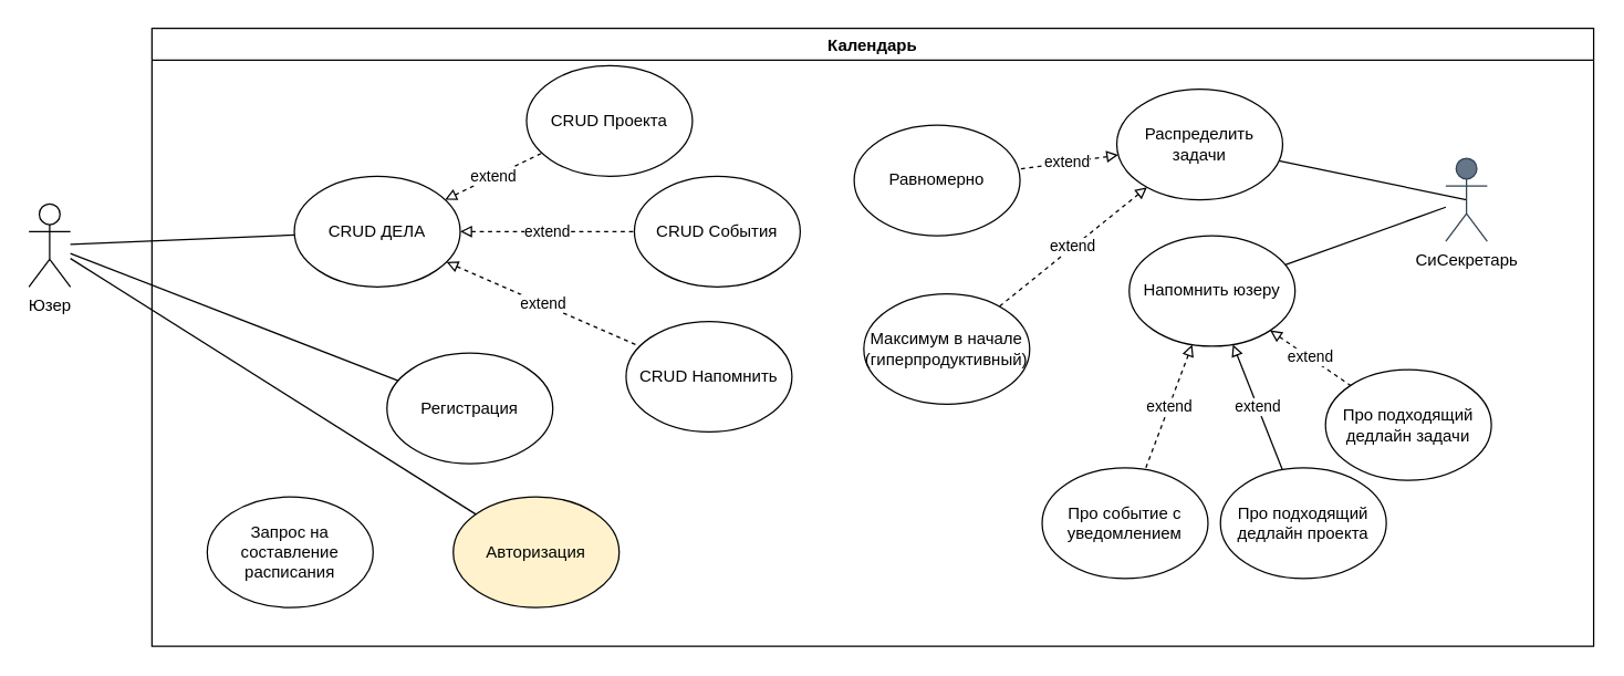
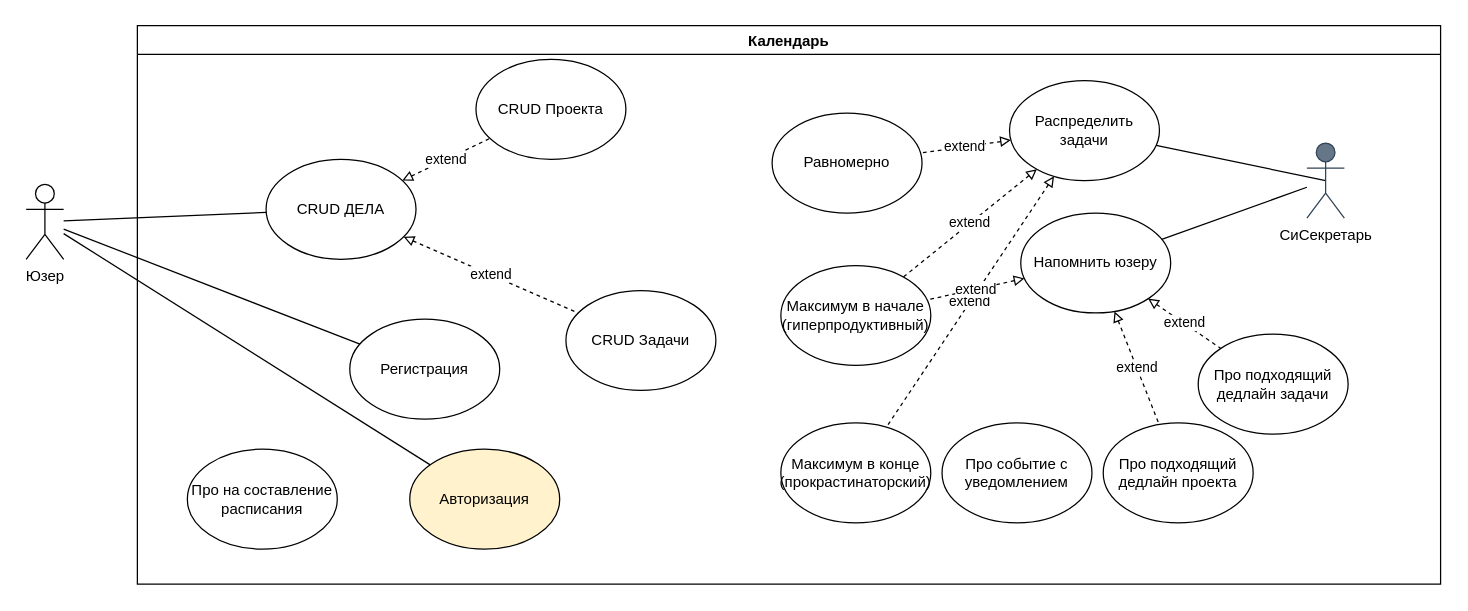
- <mxCell id="19" value="extend" style="rounded=0;orthogonalLoop=1;jettySize=auto;html=1;fontColor=#000000;endArrow=none;endFill=0;startArrow=block;startFill=0;dashed=1;" parent="4" source="10" target="7" edge="1"><mxGeometry relative="1" as="geometry"><mxPoint x="386.004" y="310.999" as="sourcePoint" /><mxPoint x="301.167" y="339.999" as="targetPoint" /></mxGeometry></mxCell>
- <mxCell id="7" value="CRUD События" style="ellipse;whiteSpace=wrap;html=1;" parent="4" vertex="1"><mxGeometry x="349" y="107" width="120" height="80" as="geometry" /></mxCell>
+ <mxCell id="16" value="extend" style="rounded=0;orthogonalLoop=1;jettySize=auto;html=1;fontColor=#000000;endArrow=none;endFill=0;startArrow=block;startFill=0;dashed=1;" parent="4" source="14" target="15" edge="1"><mxGeometry relative="1" as="geometry"><mxPoint x="911.965" y="258.0" as="sourcePoint" /></mxGeometry></mxCell>
- <mxCell id="8" value="&lt;div&gt;CRUD Напомнить&lt;/div&gt;" style="ellipse;whiteSpace=wrap;html=1;" parent="4" vertex="1"><mxGeometry x="343" y="212" width="120" height="80" as="geometry" /></mxCell>
+ <mxCell id="8" value="&lt;div&gt;CRUD Задачи&lt;/div&gt;" style="ellipse;whiteSpace=wrap;html=1;" parent="4" vertex="1"><mxGeometry x="343" y="212" width="120" height="80" as="geometry" /></mxCell>
- <mxCell id="23" value="extend" style="rounded=0;orthogonalLoop=1;jettySize=auto;html=1;fontColor=#000000;endArrow=none;endFill=0;startArrow=block;startFill=0;dashed=1;" parent="4" source="20" target="22" edge="1"><mxGeometry relative="1" as="geometry"><mxPoint x="859.474" y="243.999" as="sourcePoint" /></mxGeometry></mxCell>
+ <mxCell id="23" value="extend" style="rounded=0;orthogonalLoop=1;jettySize=auto;html=1;fontColor=#000000;endArrow=none;endFill=0;startArrow=block;startFill=0;dashed=1;" parent="4" source="20" target="12" edge="1"><mxGeometry relative="1" as="geometry"><mxPoint x="859.474" y="243.999" as="sourcePoint" /></mxGeometry></mxCell>
- <mxCell id="29" value="extend" style="rounded=0;orthogonalLoop=1;jettySize=auto;html=1;fontColor=#000000;endArrow=none;endFill=0;startArrow=block;startFill=0;dashed=0;" parent="4" source="20" target="28" edge="1"><mxGeometry relative="1" as="geometry"><mxPoint x="819.004" y="228.563" as="sourcePoint" /><mxPoint x="877.093" y="268.374" as="targetPoint" /></mxGeometry></mxCell>
+ <mxCell id="29" value="extend" style="rounded=0;orthogonalLoop=1;jettySize=auto;html=1;fontColor=#000000;endArrow=none;endFill=0;startArrow=block;startFill=0;dashed=1;" parent="4" source="20" target="28" edge="1"><mxGeometry relative="1" as="geometry"><mxPoint x="819.004" y="228.563" as="sourcePoint" /><mxPoint x="877.093" y="268.374" as="targetPoint" /></mxGeometry></mxCell>
+ <mxCell id="15" value="Максимум в конце (прокрастинаторский)" style="ellipse;whiteSpace=wrap;html=1;" parent="4" vertex="1"><mxGeometry x="515" y="318" width="120" height="80" as="geometry" /></mxCell>
- <mxCell id="27" value="Запрос на составление расписания" style="ellipse;whiteSpace=wrap;html=1;" parent="4" vertex="1"><mxGeometry x="40" y="339" width="120" height="80" as="geometry" /></mxCell>
+ <mxCell id="27" value="Про на составление расписания" style="ellipse;whiteSpace=wrap;html=1;" parent="4" vertex="1"><mxGeometry x="40" y="339" width="120" height="80" as="geometry" /></mxCell>
